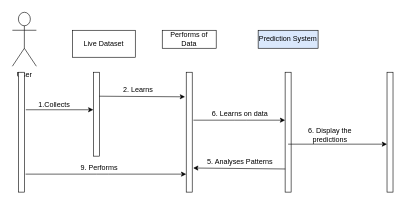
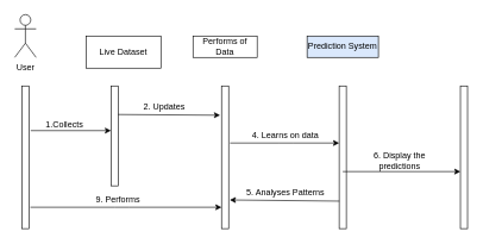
- <mxCell id="6" value="User" style="shape=umlActor;verticalLabelPosition=bottom;verticalAlign=top;html=1;" parent="1" vertex="1"><mxGeometry x="20" y="20" width="40" height="90" as="geometry" /></mxCell>
+ <mxCell id="6" value="User" style="shape=umlActor;verticalLabelPosition=bottom;verticalAlign=top;html=1;" parent="1" vertex="1"><mxGeometry x="20" y="20" width="30" height="60" as="geometry" /></mxCell>
- <mxCell id="14" value="2. Learns" style="text;html=1;strokeColor=none;fillColor=none;align=center;verticalAlign=middle;whiteSpace=wrap;rounded=0;" parent="1" vertex="1"><mxGeometry x="190" y="140" width="80" height="20" as="geometry" /></mxCell>
+ <mxCell id="14" value="2. Updates" style="text;html=1;strokeColor=none;fillColor=none;align=center;verticalAlign=middle;whiteSpace=wrap;rounded=0;" parent="1" vertex="1"><mxGeometry x="190" y="140" width="80" height="20" as="geometry" /></mxCell>
- <mxCell id="16" value="6. Learns on data" style="text;html=1;strokeColor=none;fillColor=none;align=center;verticalAlign=middle;whiteSpace=wrap;rounded=0;" parent="1" vertex="1"><mxGeometry x="350" y="180" width="100" height="20" as="geometry" /></mxCell>
+ <mxCell id="16" value="4. Learns on data" style="text;html=1;strokeColor=none;fillColor=none;align=center;verticalAlign=middle;whiteSpace=wrap;rounded=0;" parent="1" vertex="1"><mxGeometry x="350" y="180" width="100" height="20" as="geometry" /></mxCell>
- <mxCell id="22" value="6. Display the predictions" style="text;html=1;strokeColor=none;fillColor=none;align=center;verticalAlign=middle;whiteSpace=wrap;rounded=0;" vertex="1" parent="1"><mxGeometry x="510" y="210" width="80" height="30" as="geometry" /></mxCell>
+ <mxCell id="22" value="6. Display the predictions" style="text;html=1;strokeColor=none;fillColor=none;align=center;verticalAlign=middle;whiteSpace=wrap;rounded=0;" vertex="1" parent="1"><mxGeometry x="520" y="210" width="80" height="30" as="geometry" /></mxCell>
